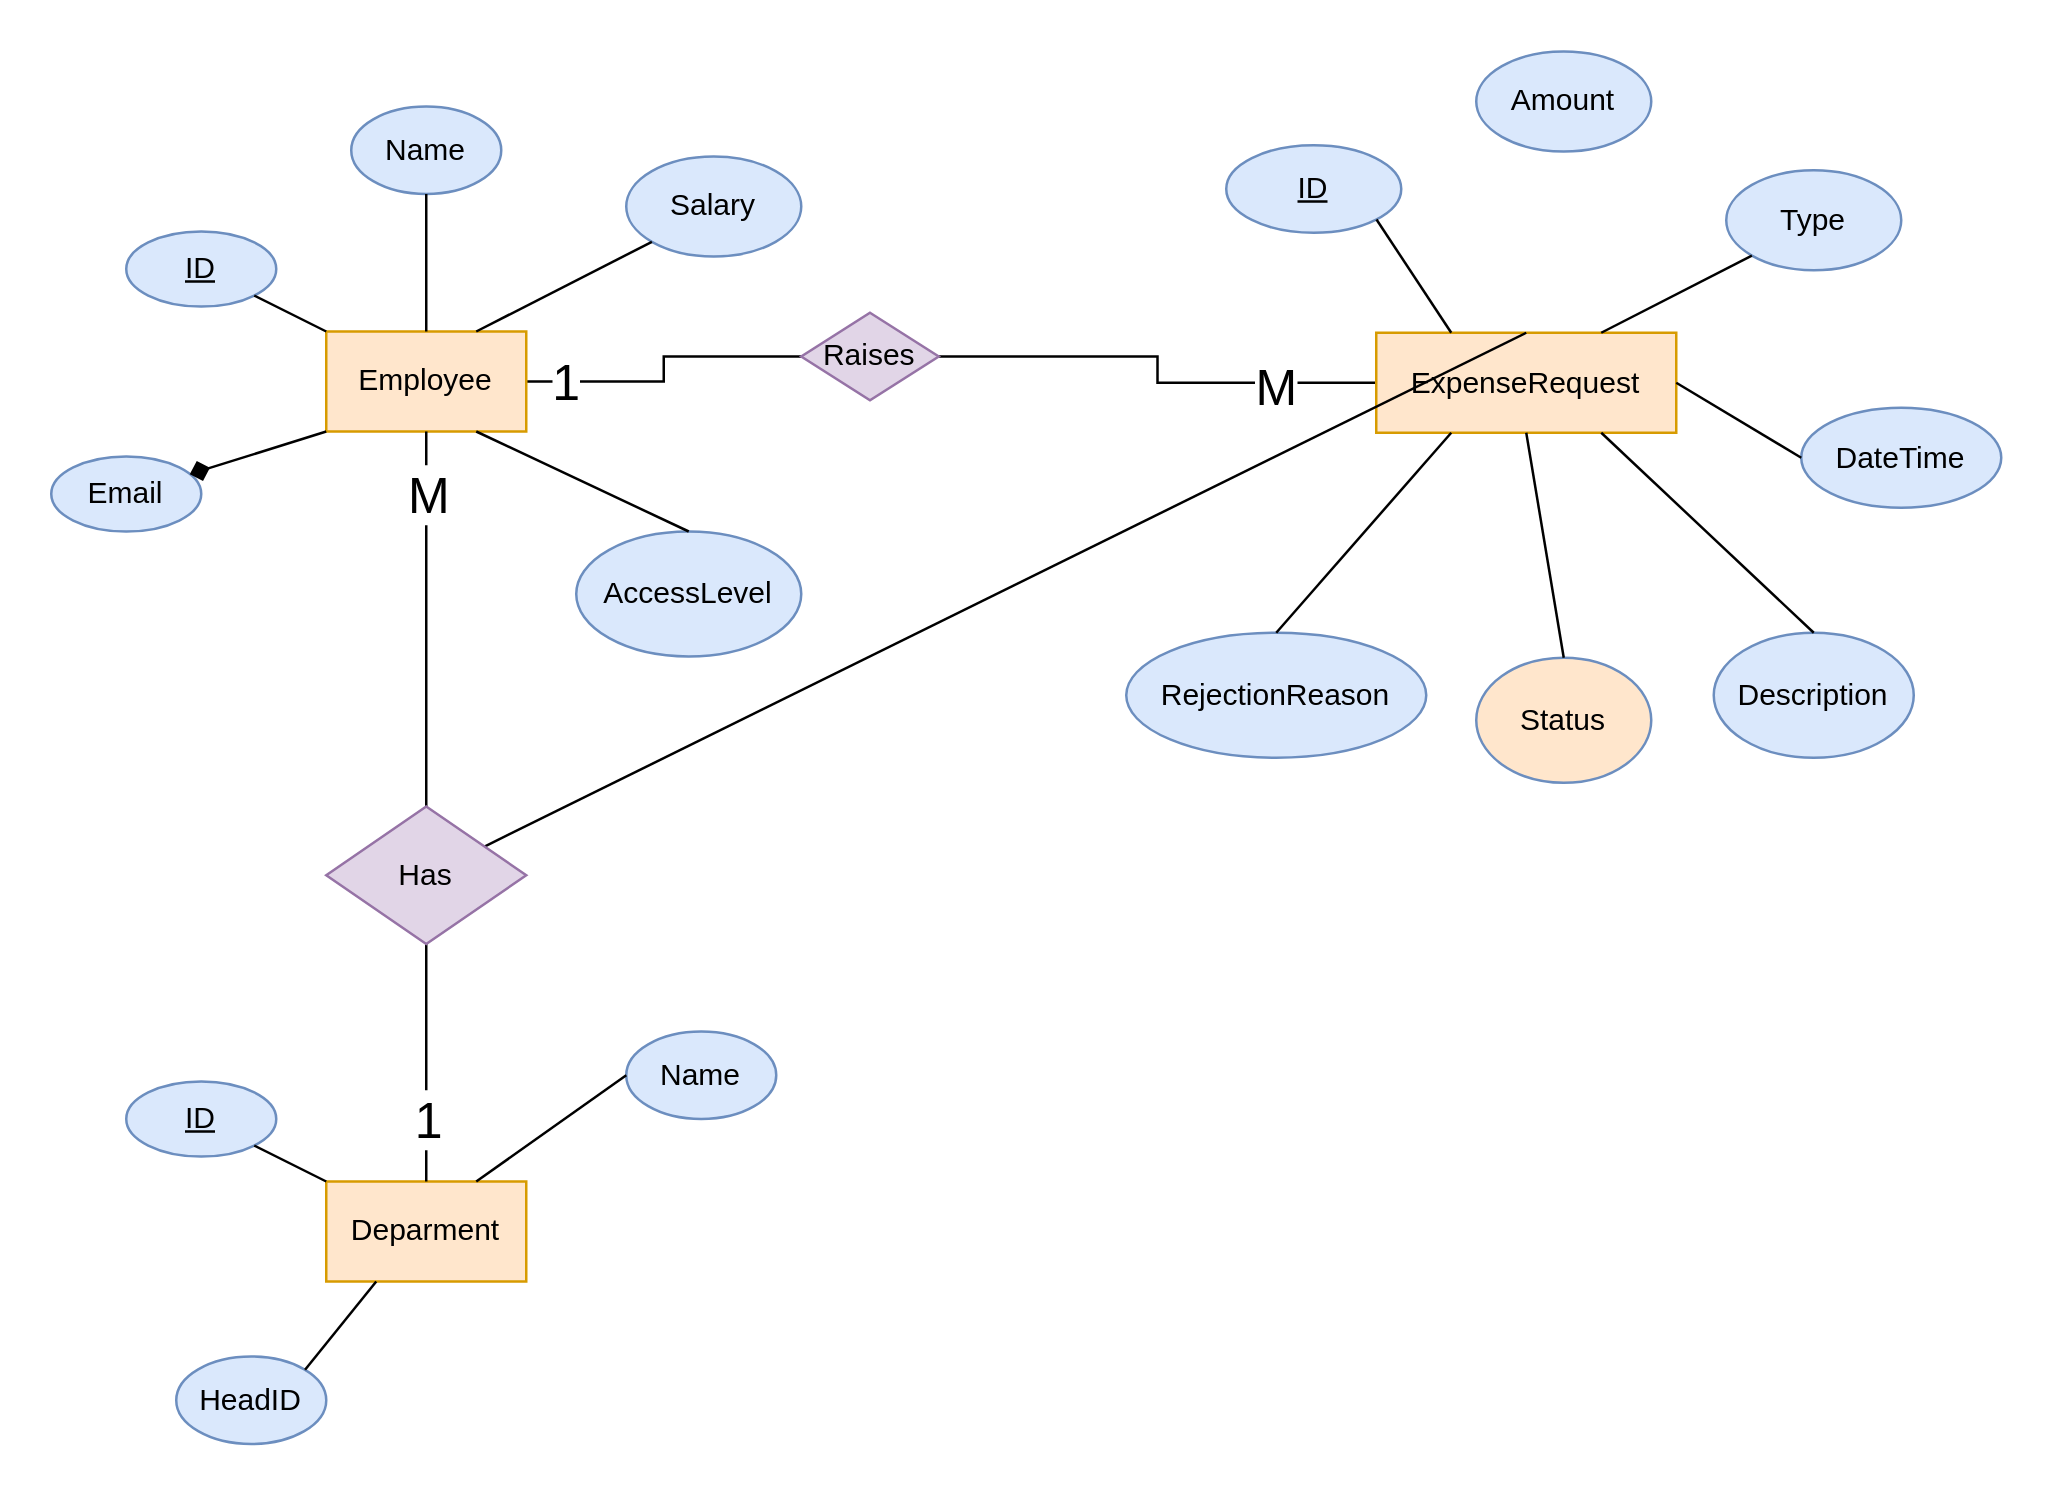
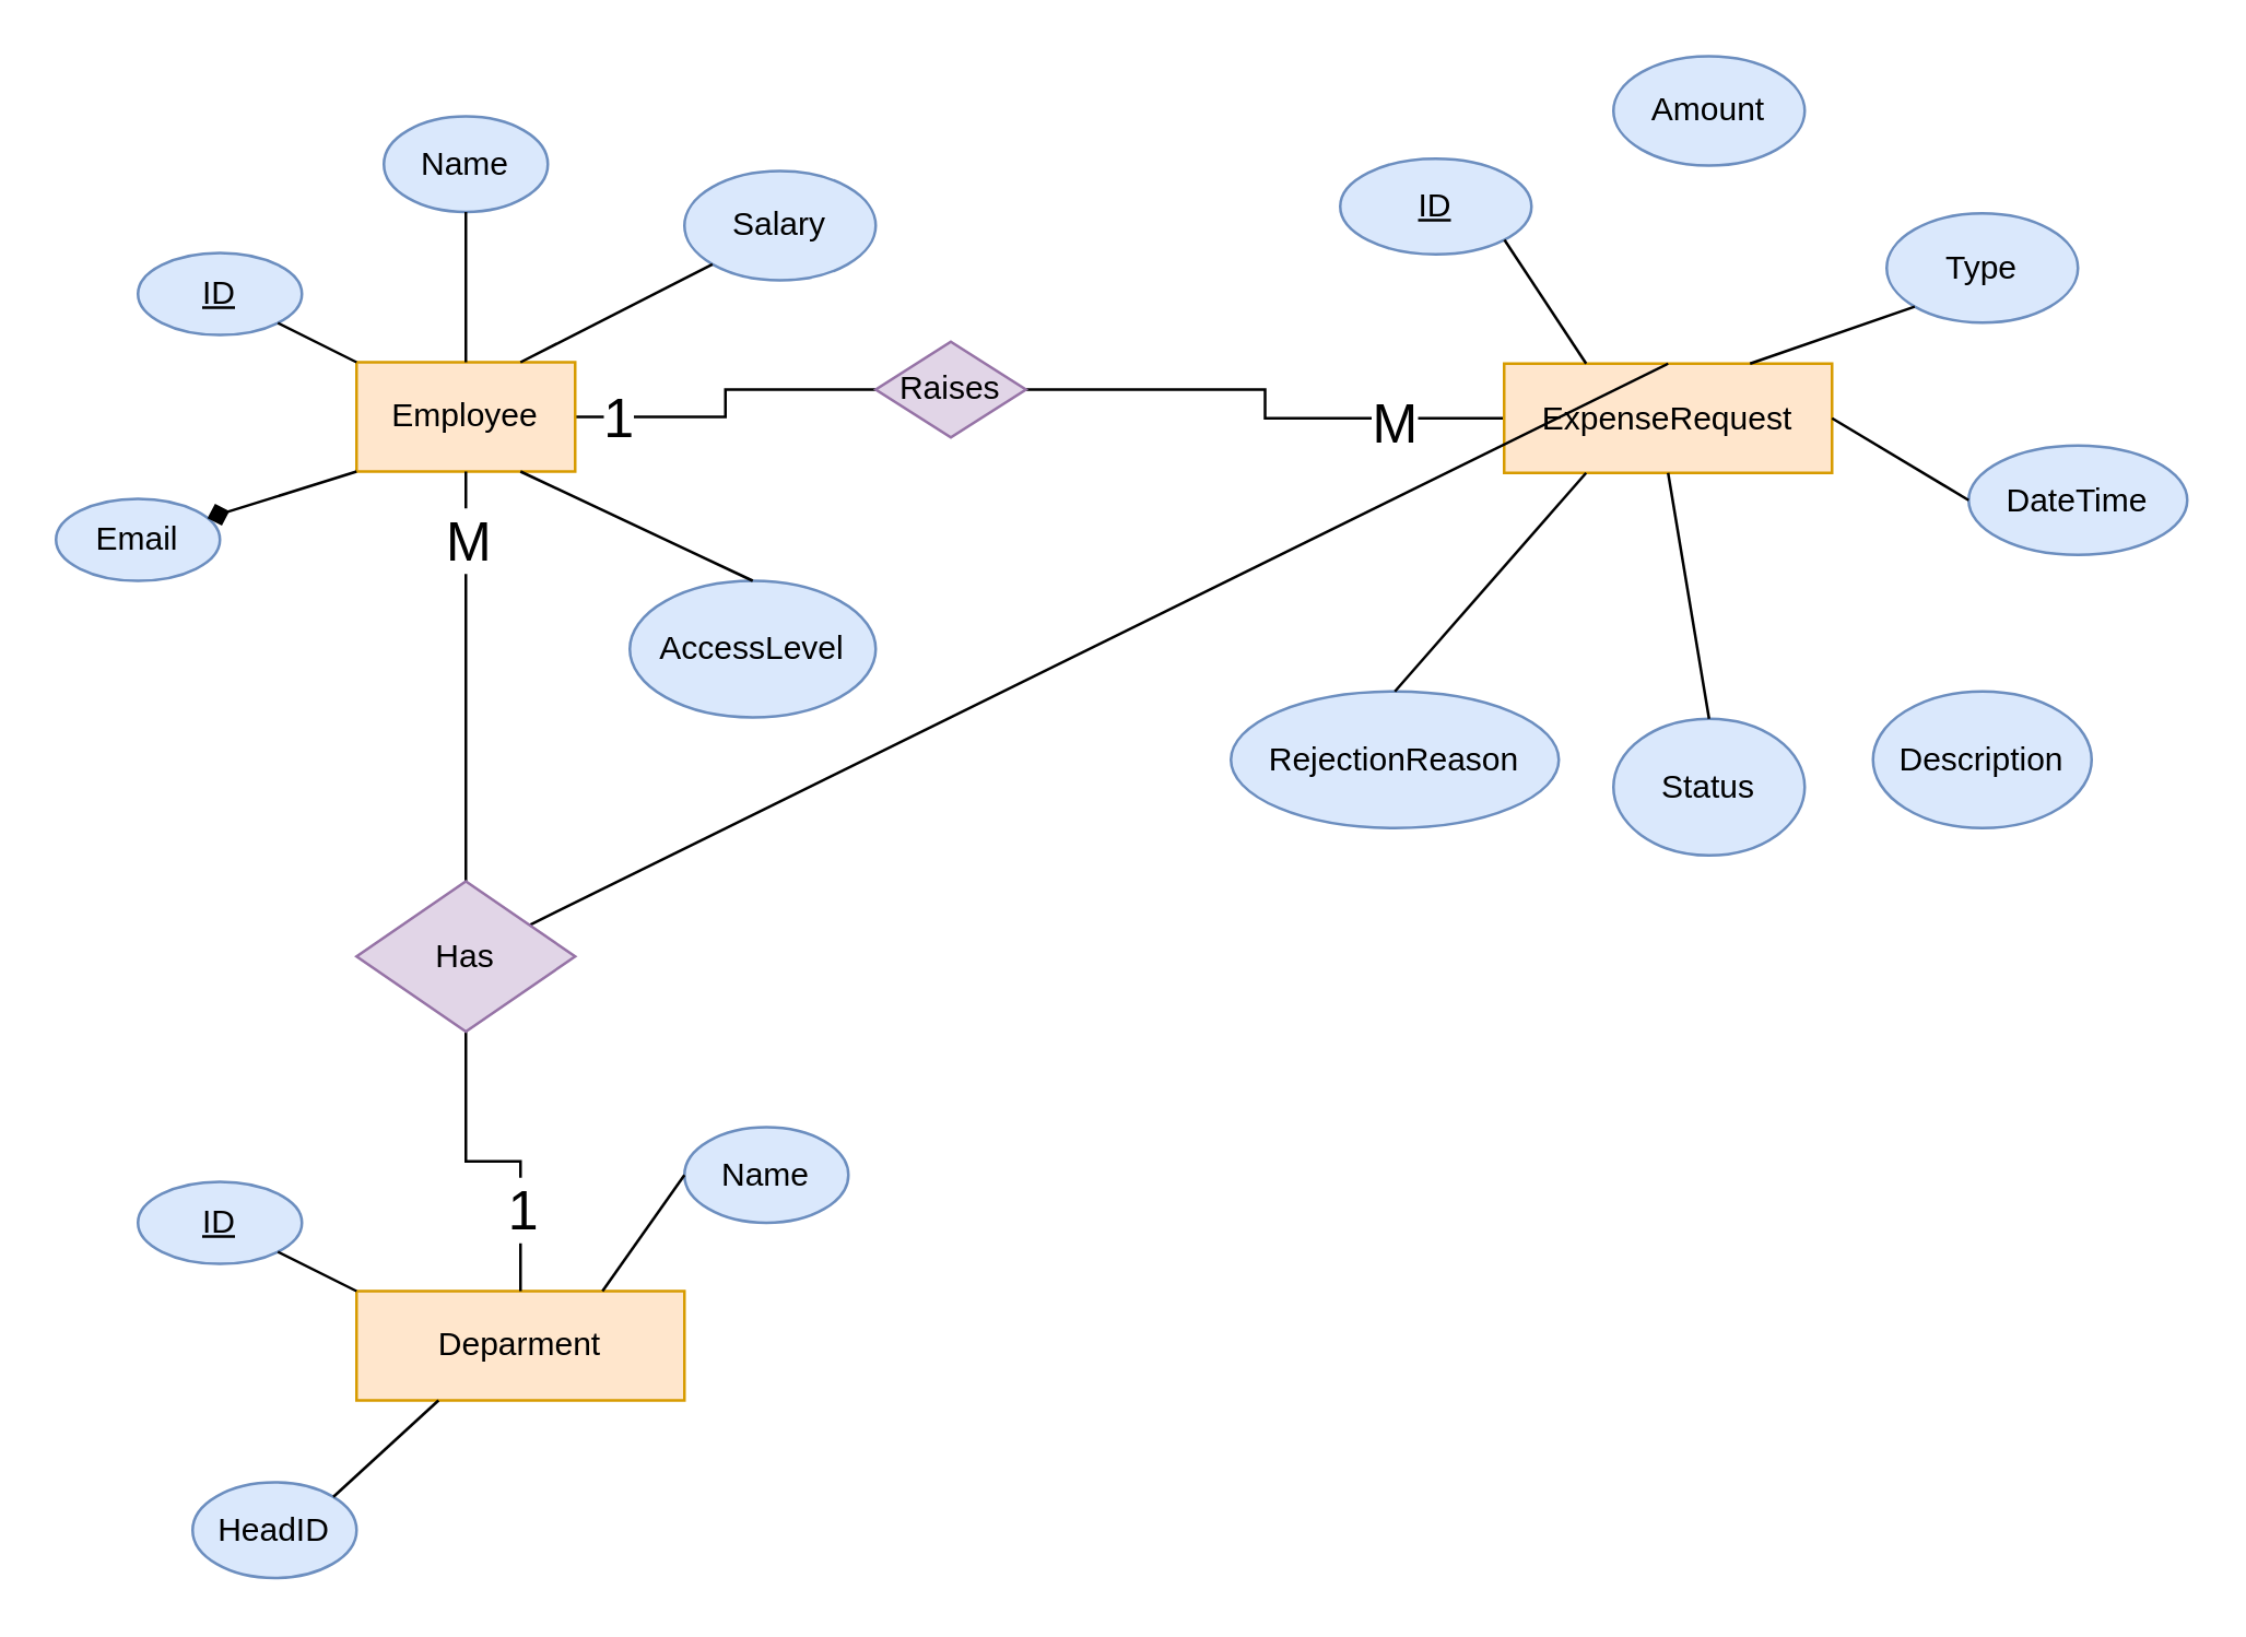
- <mxCell id="20" value="Type" style="ellipse;whiteSpace=wrap;html=1;fillColor=#dae8fc;strokeColor=#6c8ebf;" vertex="1" parent="1"><mxGeometry x="690" y="67.5" width="70" height="40" as="geometry" /></mxCell>
+ <mxCell id="20" value="Type" style="ellipse;whiteSpace=wrap;html=1;fillColor=#dae8fc;strokeColor=#6c8ebf;" vertex="1" parent="1"><mxGeometry x="690" y="77.5" width="70" height="40" as="geometry" /></mxCell>
- <mxCell id="29" value="" style="endArrow=none;html=1;rounded=0;entryX=0.5;entryY=0;entryDx=0;entryDy=0;exitX=0.75;exitY=1;exitDx=0;exitDy=0;" edge="1" parent="1" source="17" target="22"><mxGeometry width="50" height="50" relative="1" as="geometry"><mxPoint x="680" y="162.5" as="sourcePoint" /><mxPoint x="730" y="192.5" as="targetPoint" /></mxGeometry></mxCell>
- <mxCell id="23" value="Status" style="ellipse;whiteSpace=wrap;html=1;fillColor=#ffe6cc;strokeColor=#6c8ebf;" vertex="1" parent="1"><mxGeometry x="590" y="262.5" width="70" height="50" as="geometry" /></mxCell>
+ <mxCell id="23" value="Status" style="ellipse;whiteSpace=wrap;html=1;fillColor=#dae8fc;strokeColor=#6c8ebf;" vertex="1" parent="1"><mxGeometry x="590" y="262.5" width="70" height="50" as="geometry" /></mxCell>
- <mxCell id="33" value="Deparment" style="rounded=0;whiteSpace=wrap;html=1;fillColor=#ffe6cc;strokeColor=#d79b00;" vertex="1" parent="1"><mxGeometry x="130" y="472" width="80" height="40" as="geometry" /></mxCell>
+ <mxCell id="33" value="Deparment" style="rounded=0;whiteSpace=wrap;html=1;fillColor=#ffe6cc;strokeColor=#d79b00;" vertex="1" parent="1"><mxGeometry x="130" y="472" width="120" height="40" as="geometry" /></mxCell>
